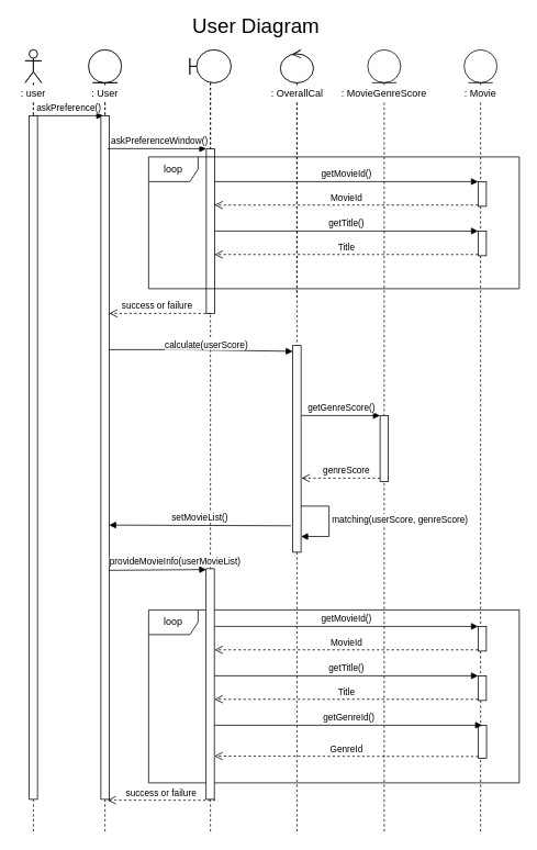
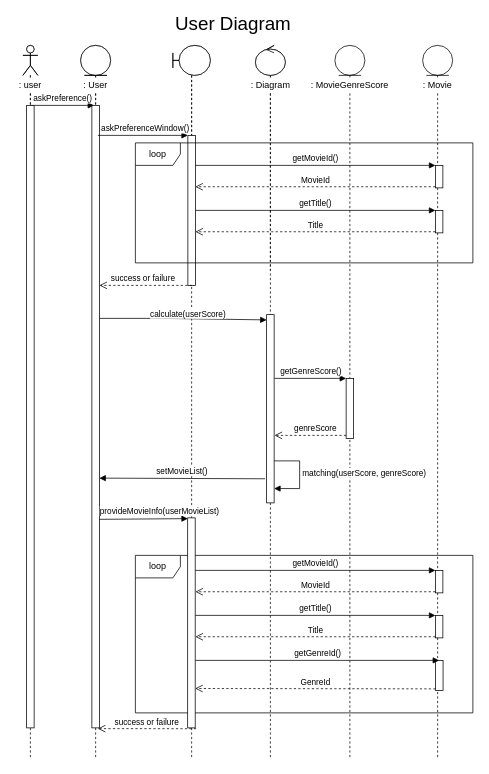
- <mxCell id="39" value=": OverallCal" style="text;html=1;align=center;verticalAlign=middle;whiteSpace=wrap;rounded=0;fillColor=#FFFFFF;" vertex="1" parent="1"><mxGeometry x="318.5" y="103" width="83" height="20" as="geometry" /></mxCell>
+ <mxCell id="39" value=": Diagram" style="text;html=1;align=center;verticalAlign=middle;whiteSpace=wrap;rounded=0;fillColor=#FFFFFF;" vertex="1" parent="1"><mxGeometry x="318.5" y="103" width="83" height="20" as="geometry" /></mxCell>
